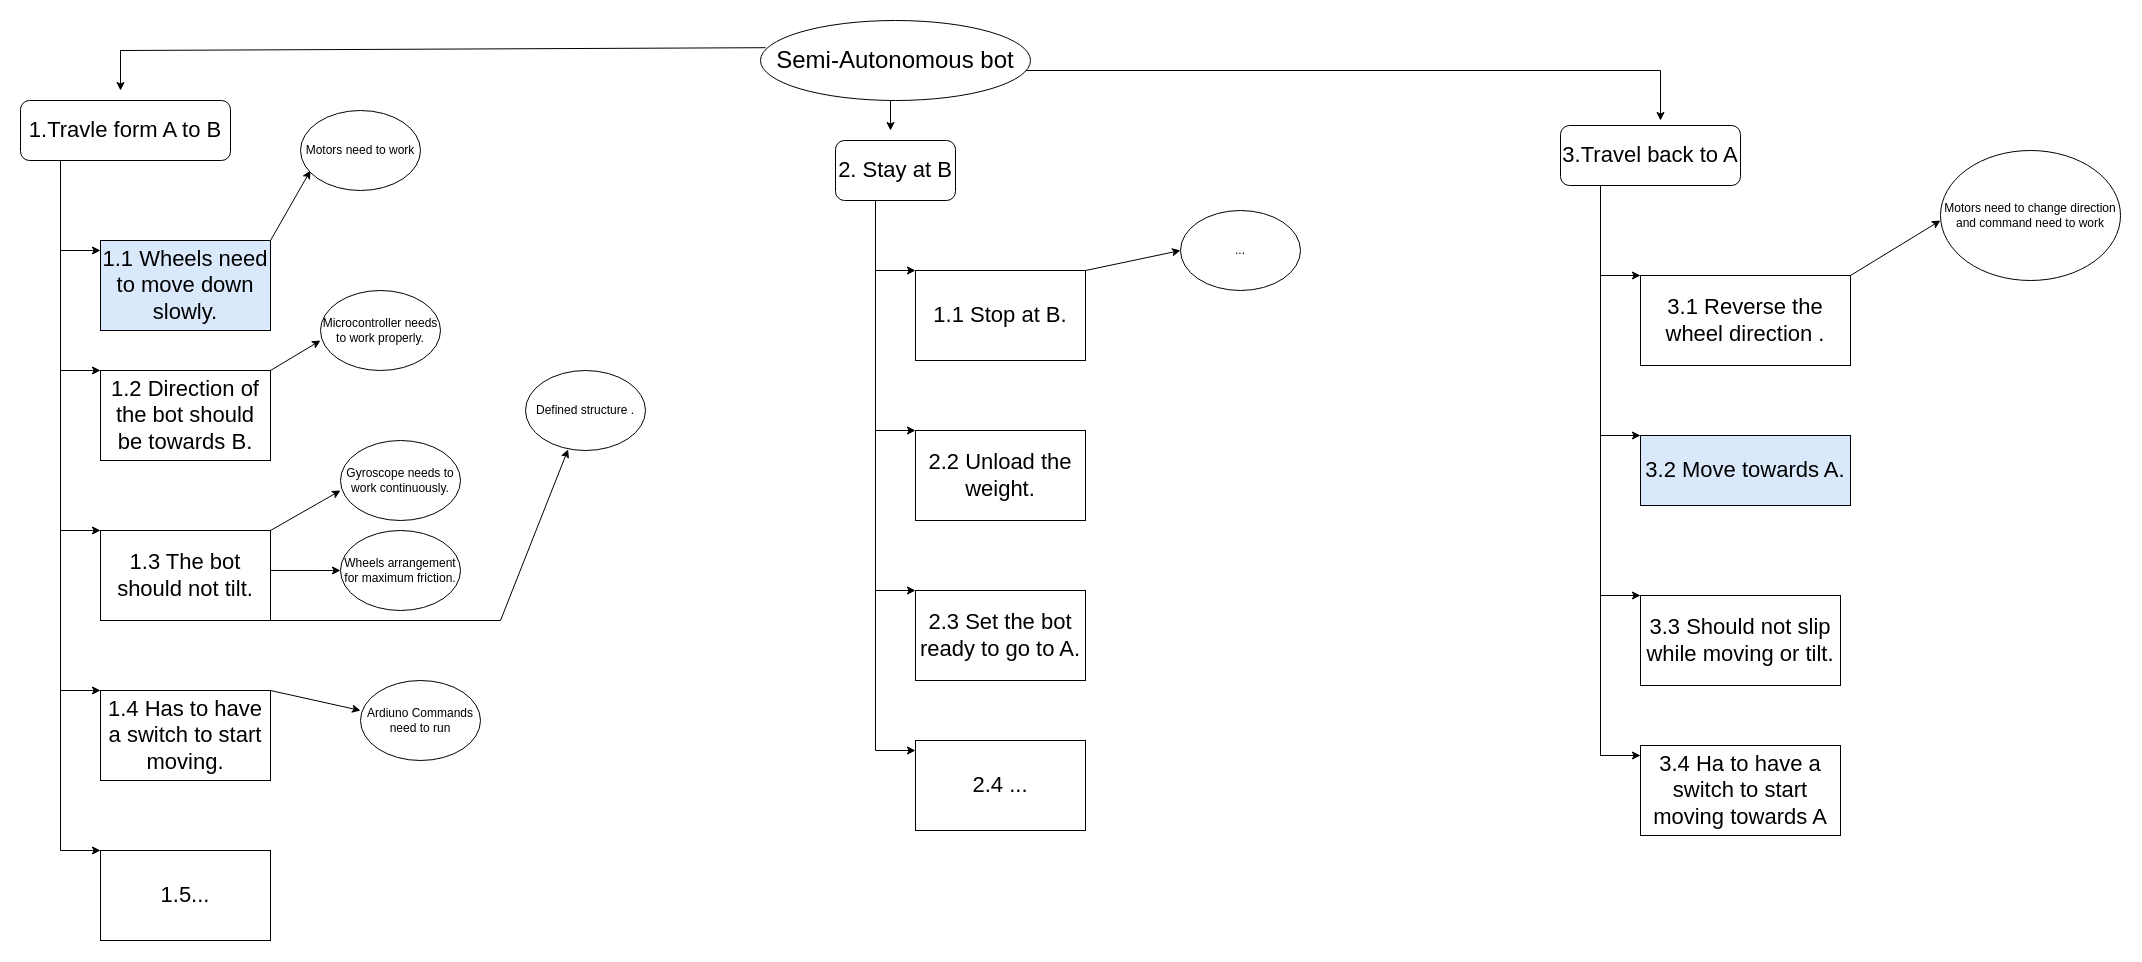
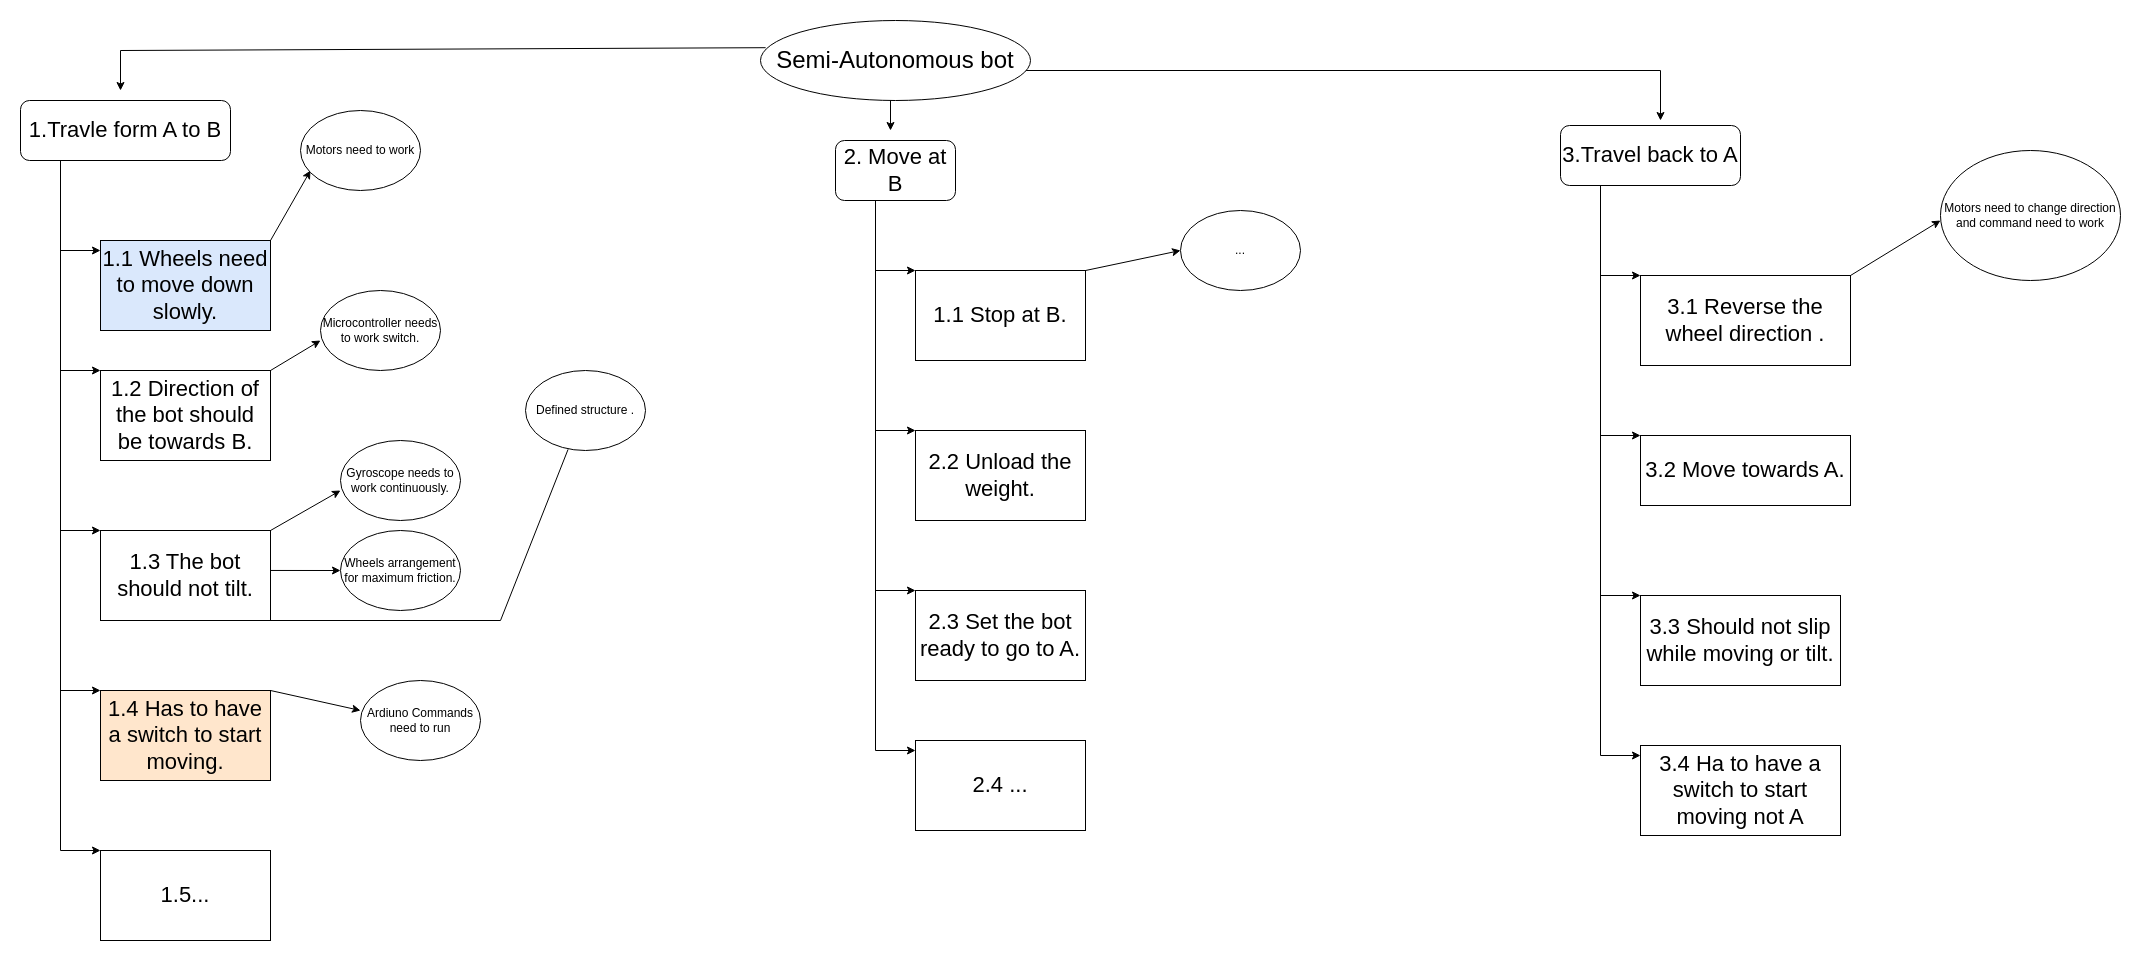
- <mxCell id="5" value="&lt;font style=&quot;font-size: 22px;&quot;&gt;2. Stay at B&lt;/font&gt;" style="rounded=1;whiteSpace=wrap;html=1;" vertex="1" parent="1"><mxGeometry x="835" y="140" width="120" height="60" as="geometry" /></mxCell>
+ <mxCell id="5" value="&lt;font style=&quot;font-size: 22px;&quot;&gt;2. Move at B&lt;/font&gt;" style="rounded=1;whiteSpace=wrap;html=1;" vertex="1" parent="1"><mxGeometry x="835" y="140" width="120" height="60" as="geometry" /></mxCell>
- <mxCell id="41" value="Microcontroller needs to work properly." style="ellipse;whiteSpace=wrap;html=1;" vertex="1" parent="1"><mxGeometry x="320" y="290" width="120" height="80" as="geometry" /></mxCell>
+ <mxCell id="41" value="Microcontroller needs to work switch." style="ellipse;whiteSpace=wrap;html=1;" vertex="1" parent="1"><mxGeometry x="320" y="290" width="120" height="80" as="geometry" /></mxCell>
- <mxCell id="46" value="" style="endArrow=classic;html=1;rounded=0;exitX=1;exitY=1;exitDx=0;exitDy=0;entryX=0.355;entryY=0.985;entryDx=0;entryDy=0;entryPerimeter=0;" edge="1" parent="1" source="15" target="47"><mxGeometry width="50" height="50" relative="1" as="geometry"><mxPoint x="280" y="580" as="sourcePoint" /><mxPoint x="520" y="560" as="targetPoint" /><Array as="points"><mxPoint x="500" y="620" /></Array></mxGeometry></mxCell>
+ <mxCell id="46" value="" style="endArrow=none;html=1;rounded=0;exitX=1;exitY=1;exitDx=0;exitDy=0;entryX=0.355;entryY=0.985;entryDx=0;entryDy=0;entryPerimeter=0;" edge="1" parent="1" source="15" target="47"><mxGeometry width="50" height="50" relative="1" as="geometry"><mxPoint x="280" y="580" as="sourcePoint" /><mxPoint x="520" y="560" as="targetPoint" /><Array as="points"><mxPoint x="500" y="620" /></Array></mxGeometry></mxCell>
- <mxCell id="33" value="&lt;font style=&quot;font-size: 22px;&quot;&gt;3.2 Move towards A.&lt;/font&gt;" style="rounded=0;whiteSpace=wrap;html=1;fillColor=#dae8fc;" vertex="1" parent="1"><mxGeometry x="1640" y="435" width="210" height="70" as="geometry" /></mxCell>
+ <mxCell id="33" value="&lt;font style=&quot;font-size: 22px;&quot;&gt;3.2 Move towards A.&lt;/font&gt;" style="rounded=0;whiteSpace=wrap;html=1;" vertex="1" parent="1"><mxGeometry x="1640" y="435" width="210" height="70" as="geometry" /></mxCell>
- <mxCell id="18" value="&lt;font style=&quot;font-size: 22px;&quot;&gt;1.4 Has to have a switch to start moving.&lt;/font&gt;" style="rounded=0;whiteSpace=wrap;html=1;" vertex="1" parent="1"><mxGeometry x="100" y="690" width="170" height="90" as="geometry" /></mxCell>
+ <mxCell id="18" value="&lt;font style=&quot;font-size: 22px;&quot;&gt;1.4 Has to have a switch to start moving.&lt;/font&gt;" style="rounded=0;whiteSpace=wrap;html=1;fillColor=#ffe6cc;" vertex="1" parent="1"><mxGeometry x="100" y="690" width="170" height="90" as="geometry" /></mxCell>
- <mxCell id="37" value="&lt;font style=&quot;font-size: 22px;&quot;&gt;3.4 Ha to have a switch to start moving towards A&lt;/font&gt;" style="rounded=0;whiteSpace=wrap;html=1;" vertex="1" parent="1"><mxGeometry x="1640" y="745" width="200" height="90" as="geometry" /></mxCell>
+ <mxCell id="37" value="&lt;font style=&quot;font-size: 22px;&quot;&gt;3.4 Ha to have a switch to start moving not A&lt;/font&gt;" style="rounded=0;whiteSpace=wrap;html=1;" vertex="1" parent="1"><mxGeometry x="1640" y="745" width="200" height="90" as="geometry" /></mxCell>
